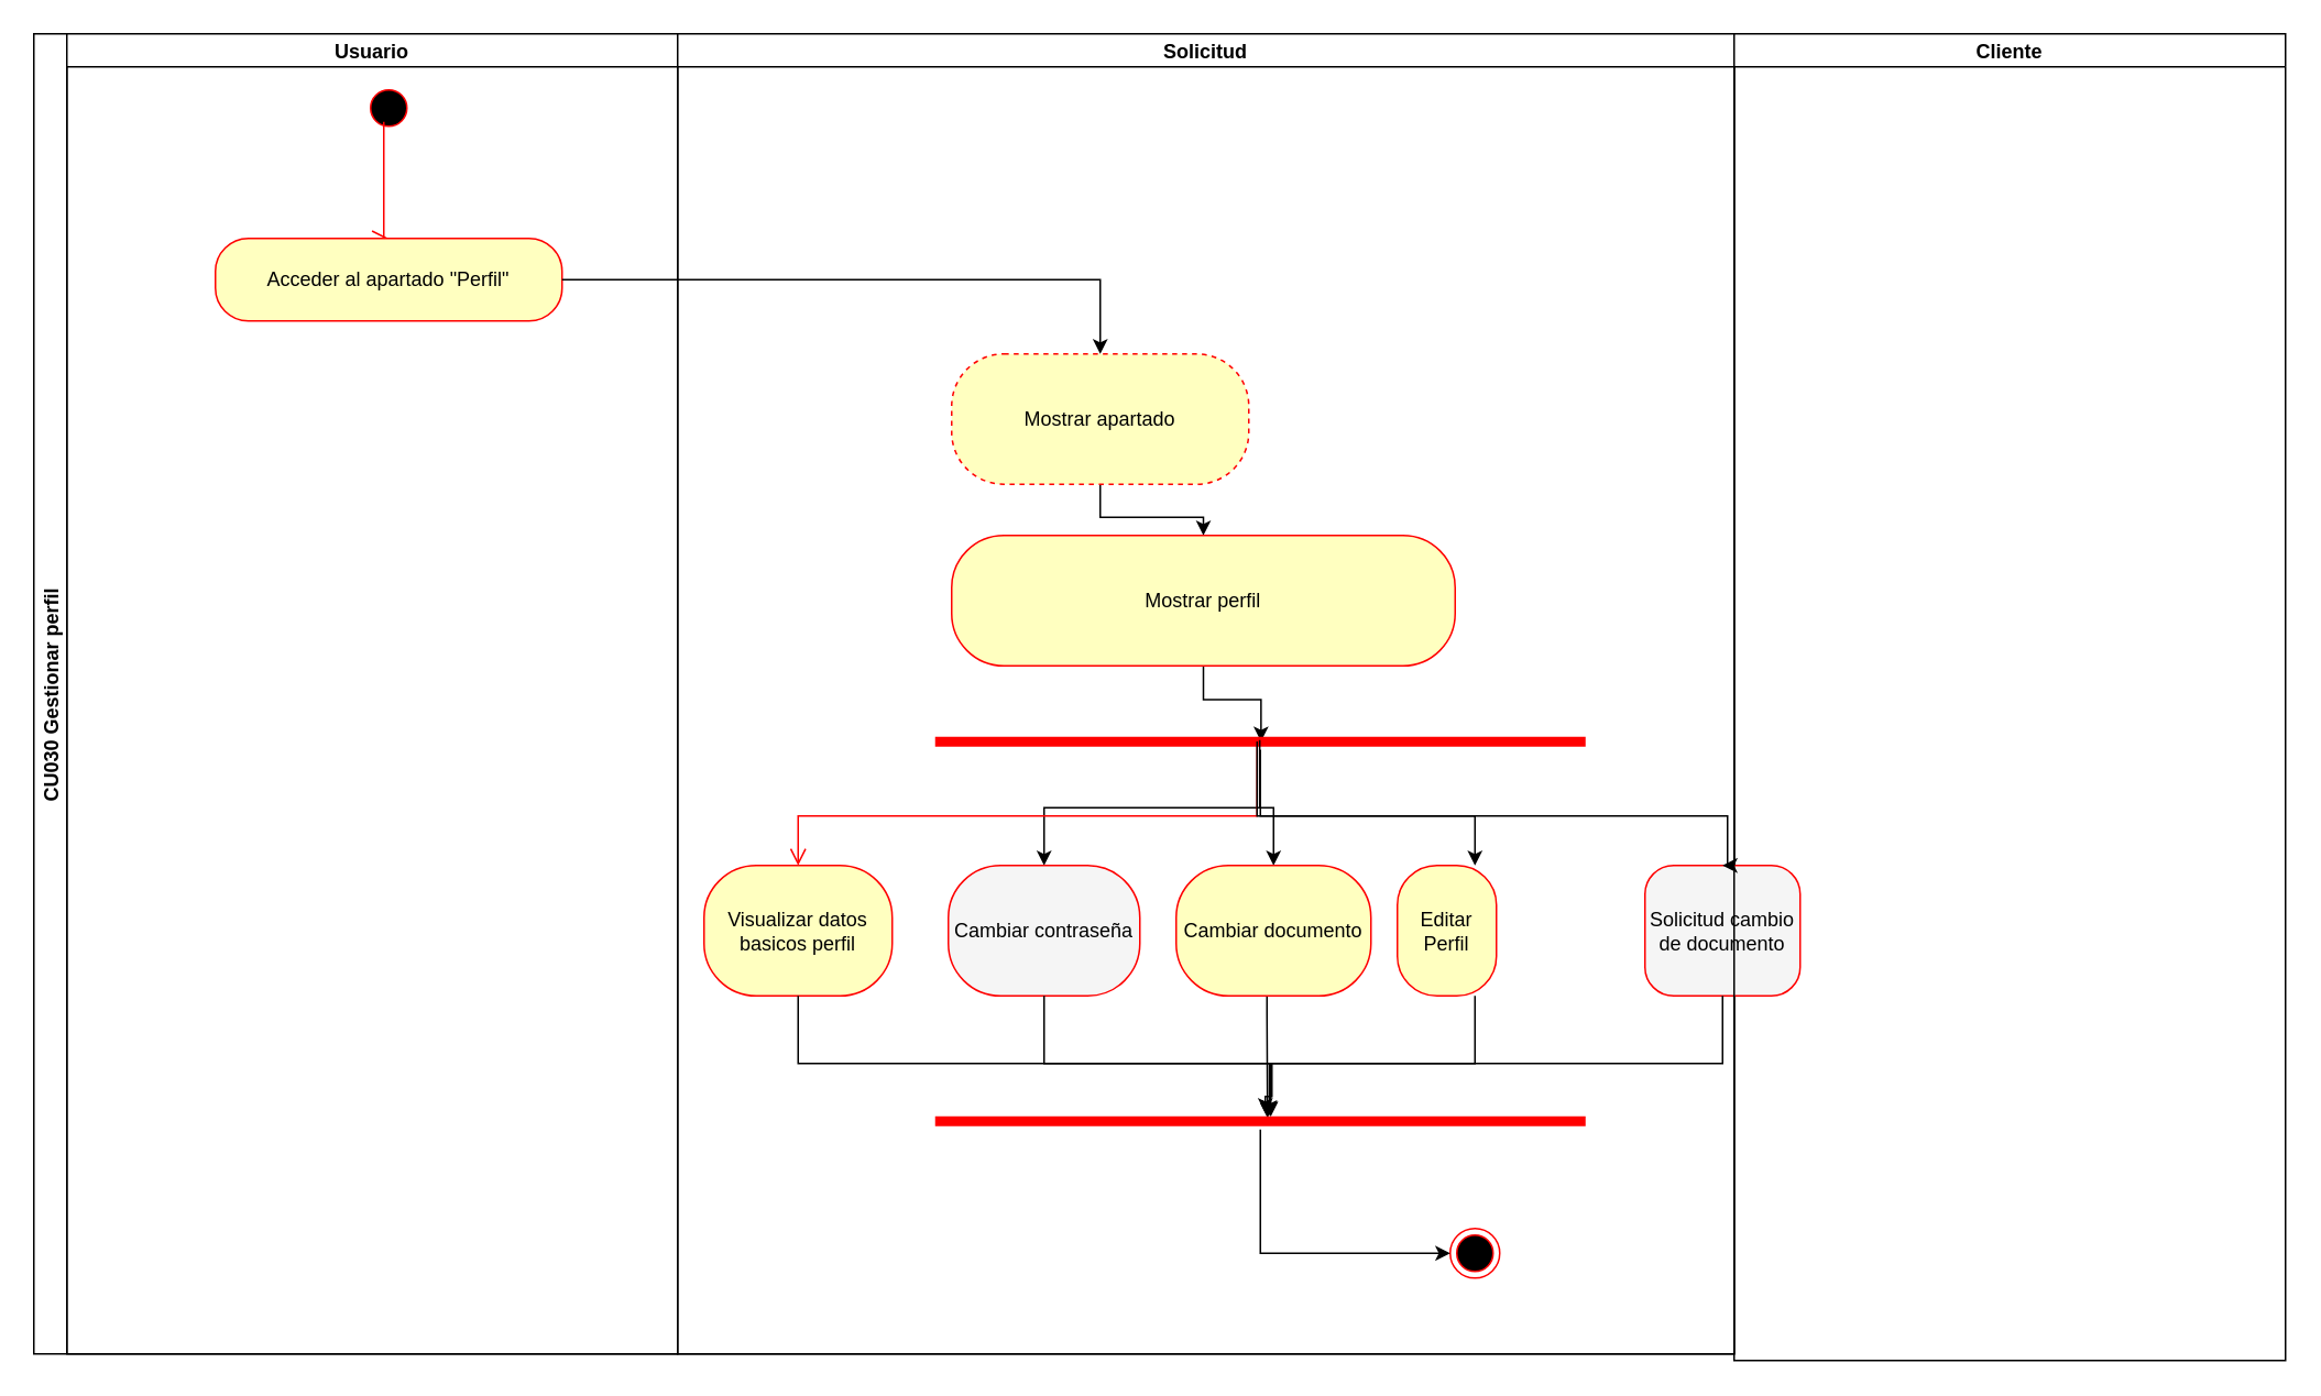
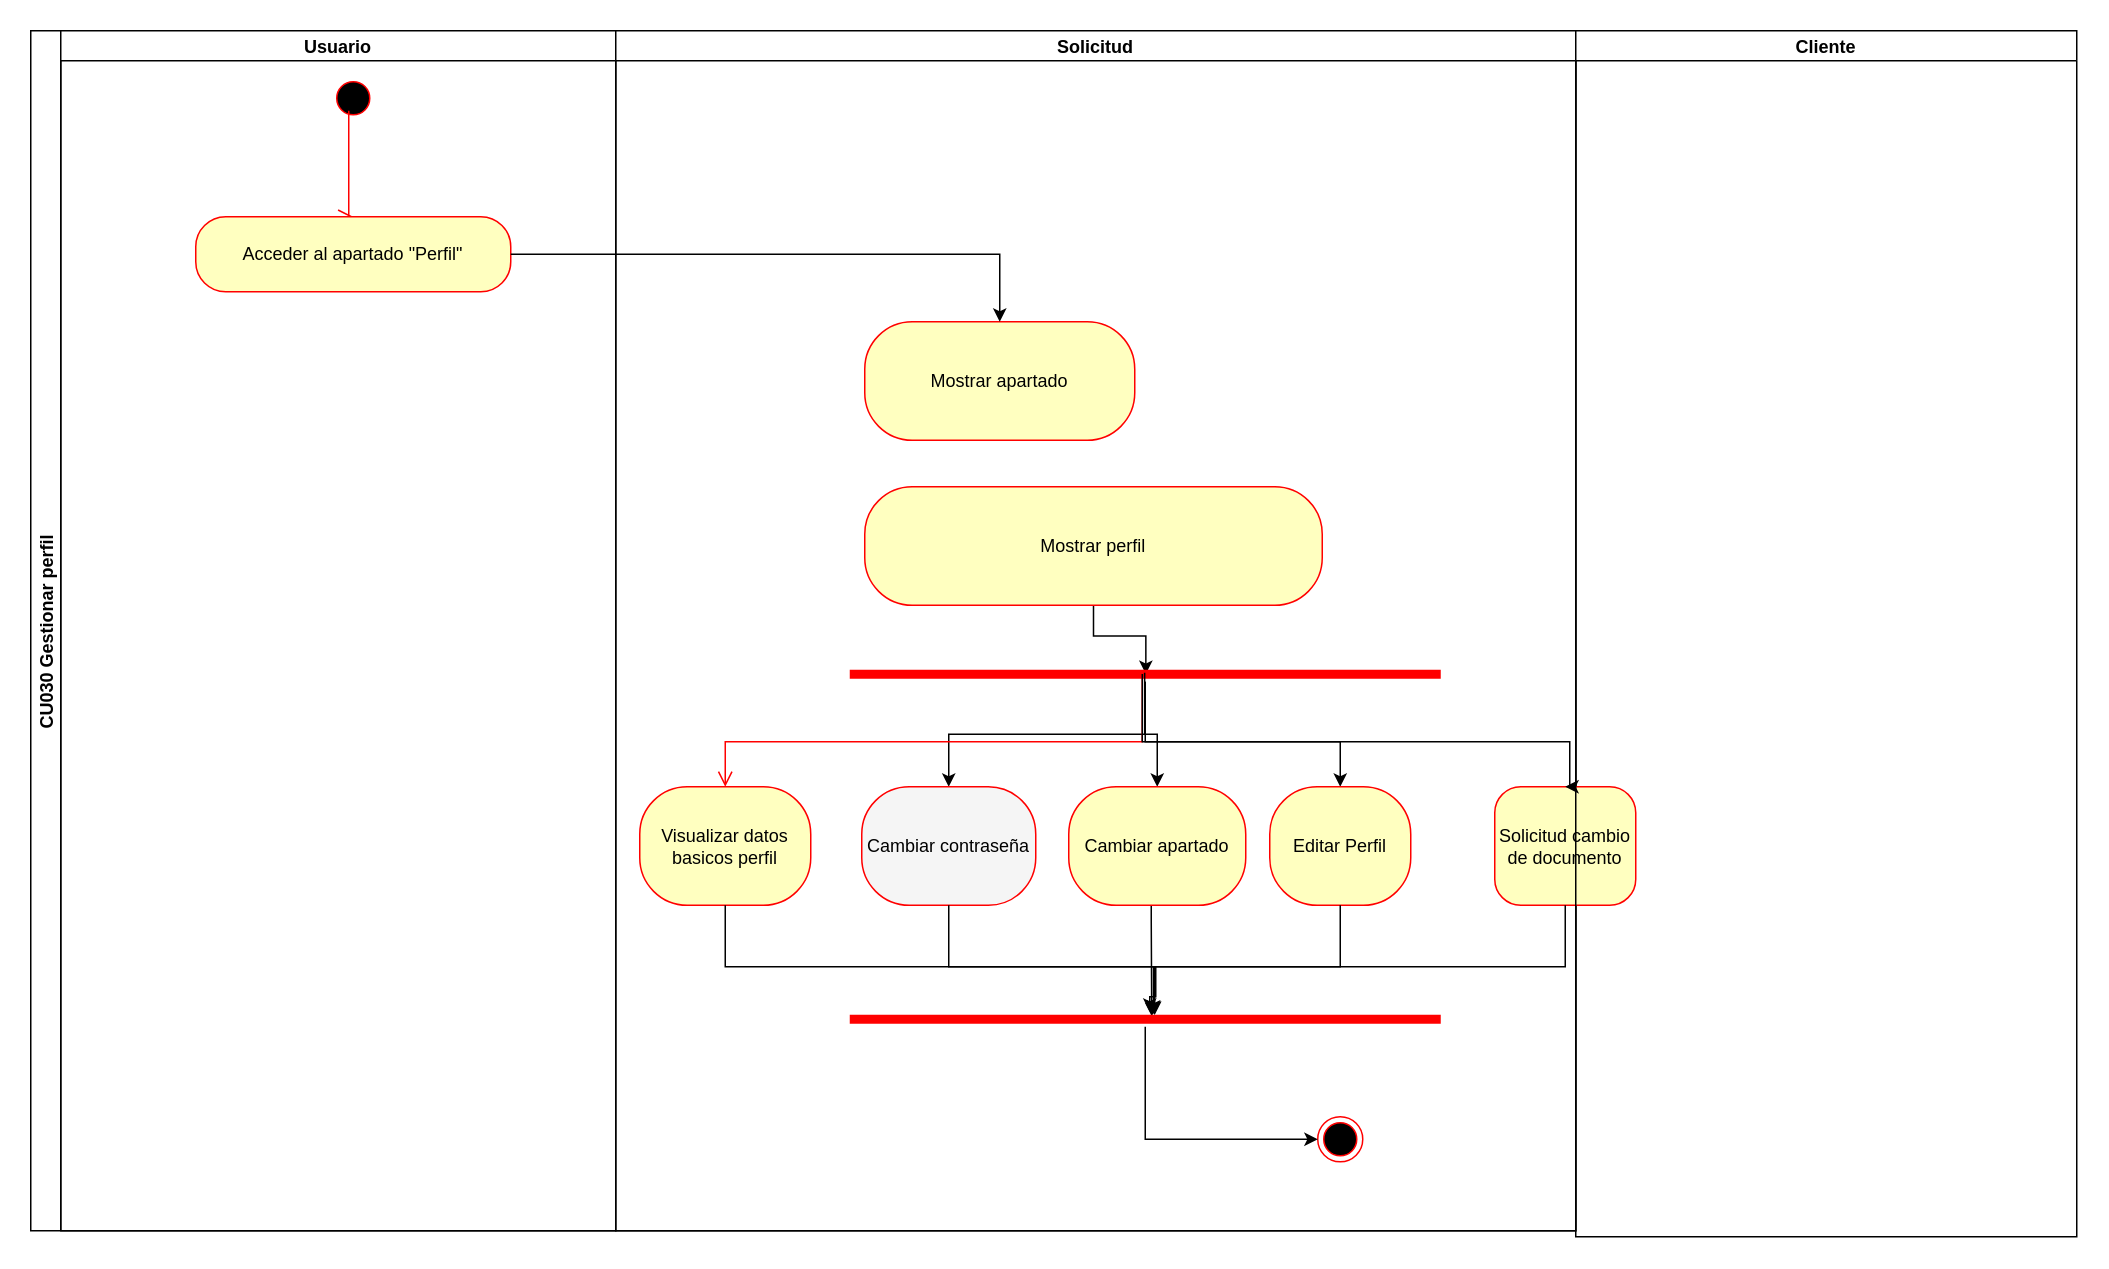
- <mxCell id="10" value="Mostrar apartado" style="rounded=1;whiteSpace=wrap;html=1;arcSize=40;fontColor=#000000;fillColor=#ffffc0;strokeColor=#ff0000;dashed=1;" vertex="1" parent="8"><mxGeometry x="166" y="194" width="180" height="79" as="geometry" /></mxCell>
+ <mxCell id="10" value="Mostrar apartado" style="rounded=1;whiteSpace=wrap;html=1;arcSize=40;fontColor=#000000;fillColor=#ffffc0;strokeColor=#ff0000;" vertex="1" parent="8"><mxGeometry x="166" y="194" width="180" height="79" as="geometry" /></mxCell>
- <mxCell id="9" style="edgeStyle=orthogonalEdgeStyle;rounded=0;orthogonalLoop=1;jettySize=auto;html=1;entryX=0.5;entryY=0;entryDx=0;entryDy=0;" edge="1" parent="8" source="10" target="13"><mxGeometry relative="1" as="geometry" /></mxCell>
- <mxCell id="23" value="Editar Perfil" style="rounded=1;whiteSpace=wrap;html=1;arcSize=40;fontColor=#000000;fillColor=#ffffc0;strokeColor=#ff0000;" vertex="1" parent="8"><mxGeometry x="436" y="504" width="60" height="79" as="geometry" /></mxCell>
+ <mxCell id="23" value="Editar Perfil" style="rounded=1;whiteSpace=wrap;html=1;arcSize=40;fontColor=#000000;fillColor=#ffffc0;strokeColor=#ff0000;" vertex="1" parent="8"><mxGeometry x="436" y="504" width="94" height="79" as="geometry" /></mxCell>
- <mxCell id="24" value="Solicitud cambio de documento" style="rounded=1;whiteSpace=wrap;html=1;arcSize=22;fontColor=#000000;fillColor=#f5f5f5;strokeColor=#ff0000;" vertex="1" parent="8"><mxGeometry x="586" y="504" width="94" height="79" as="geometry" /></mxCell>
+ <mxCell id="24" value="Solicitud cambio de documento" style="rounded=1;whiteSpace=wrap;html=1;arcSize=22;fontColor=#000000;fillColor=#ffffc0;strokeColor=#ff0000;" vertex="1" parent="8"><mxGeometry x="586" y="504" width="94" height="79" as="geometry" /></mxCell>
- <mxCell id="22" value="Cambiar documento" style="rounded=1;whiteSpace=wrap;html=1;arcSize=40;fontColor=#000000;fillColor=#ffffc0;strokeColor=#ff0000;" vertex="1" parent="8"><mxGeometry x="302" y="504" width="118" height="79" as="geometry" /></mxCell>
+ <mxCell id="22" value="Cambiar apartado" style="rounded=1;whiteSpace=wrap;html=1;arcSize=40;fontColor=#000000;fillColor=#ffffc0;strokeColor=#ff0000;" vertex="1" parent="8"><mxGeometry x="302" y="504" width="118" height="79" as="geometry" /></mxCell>
